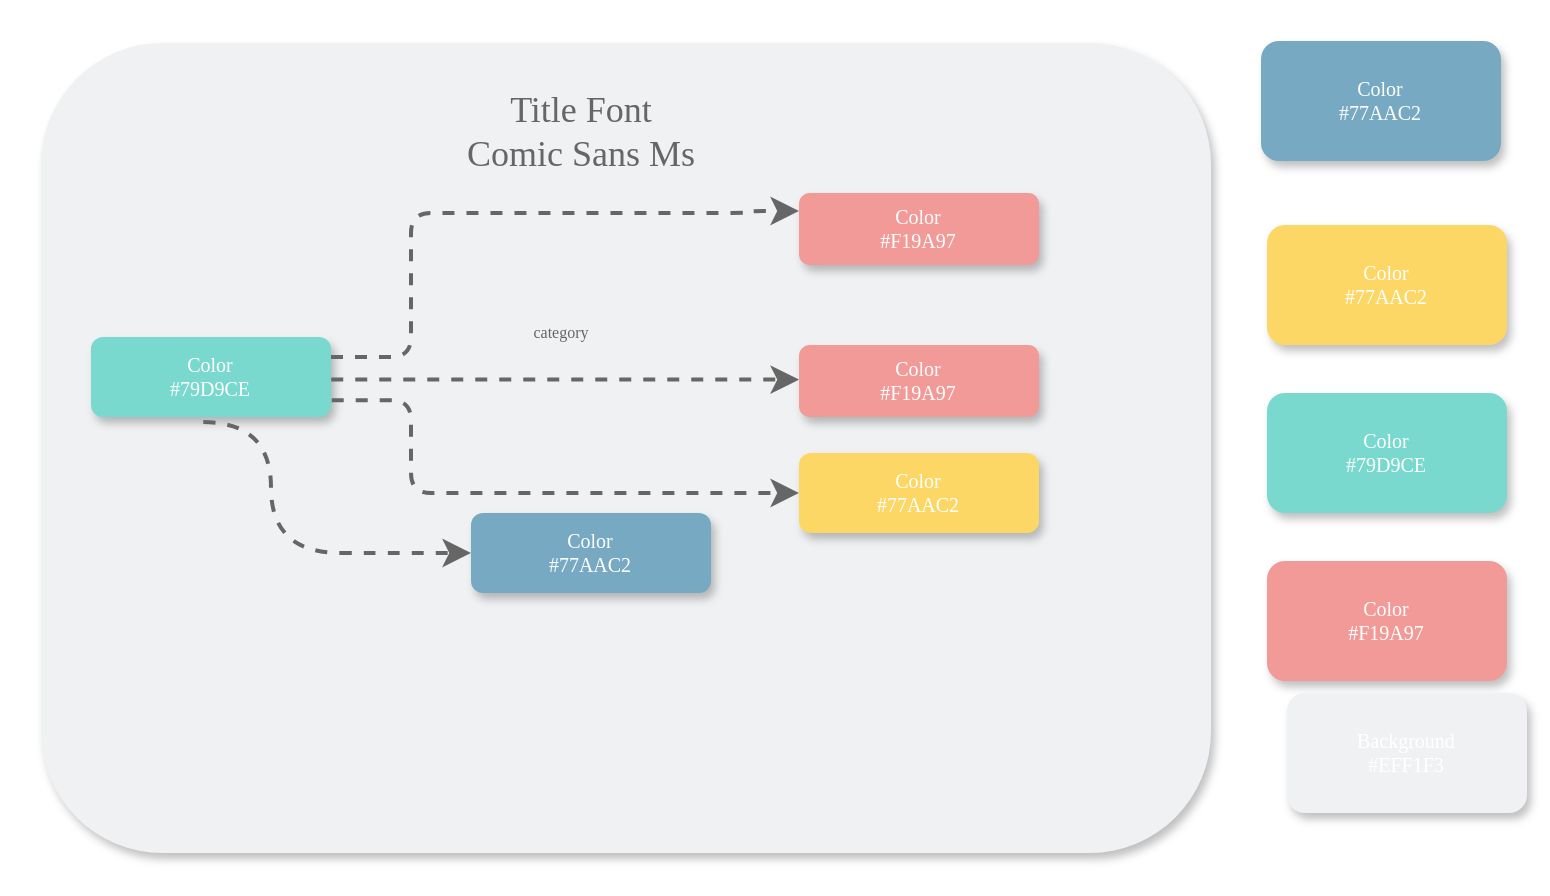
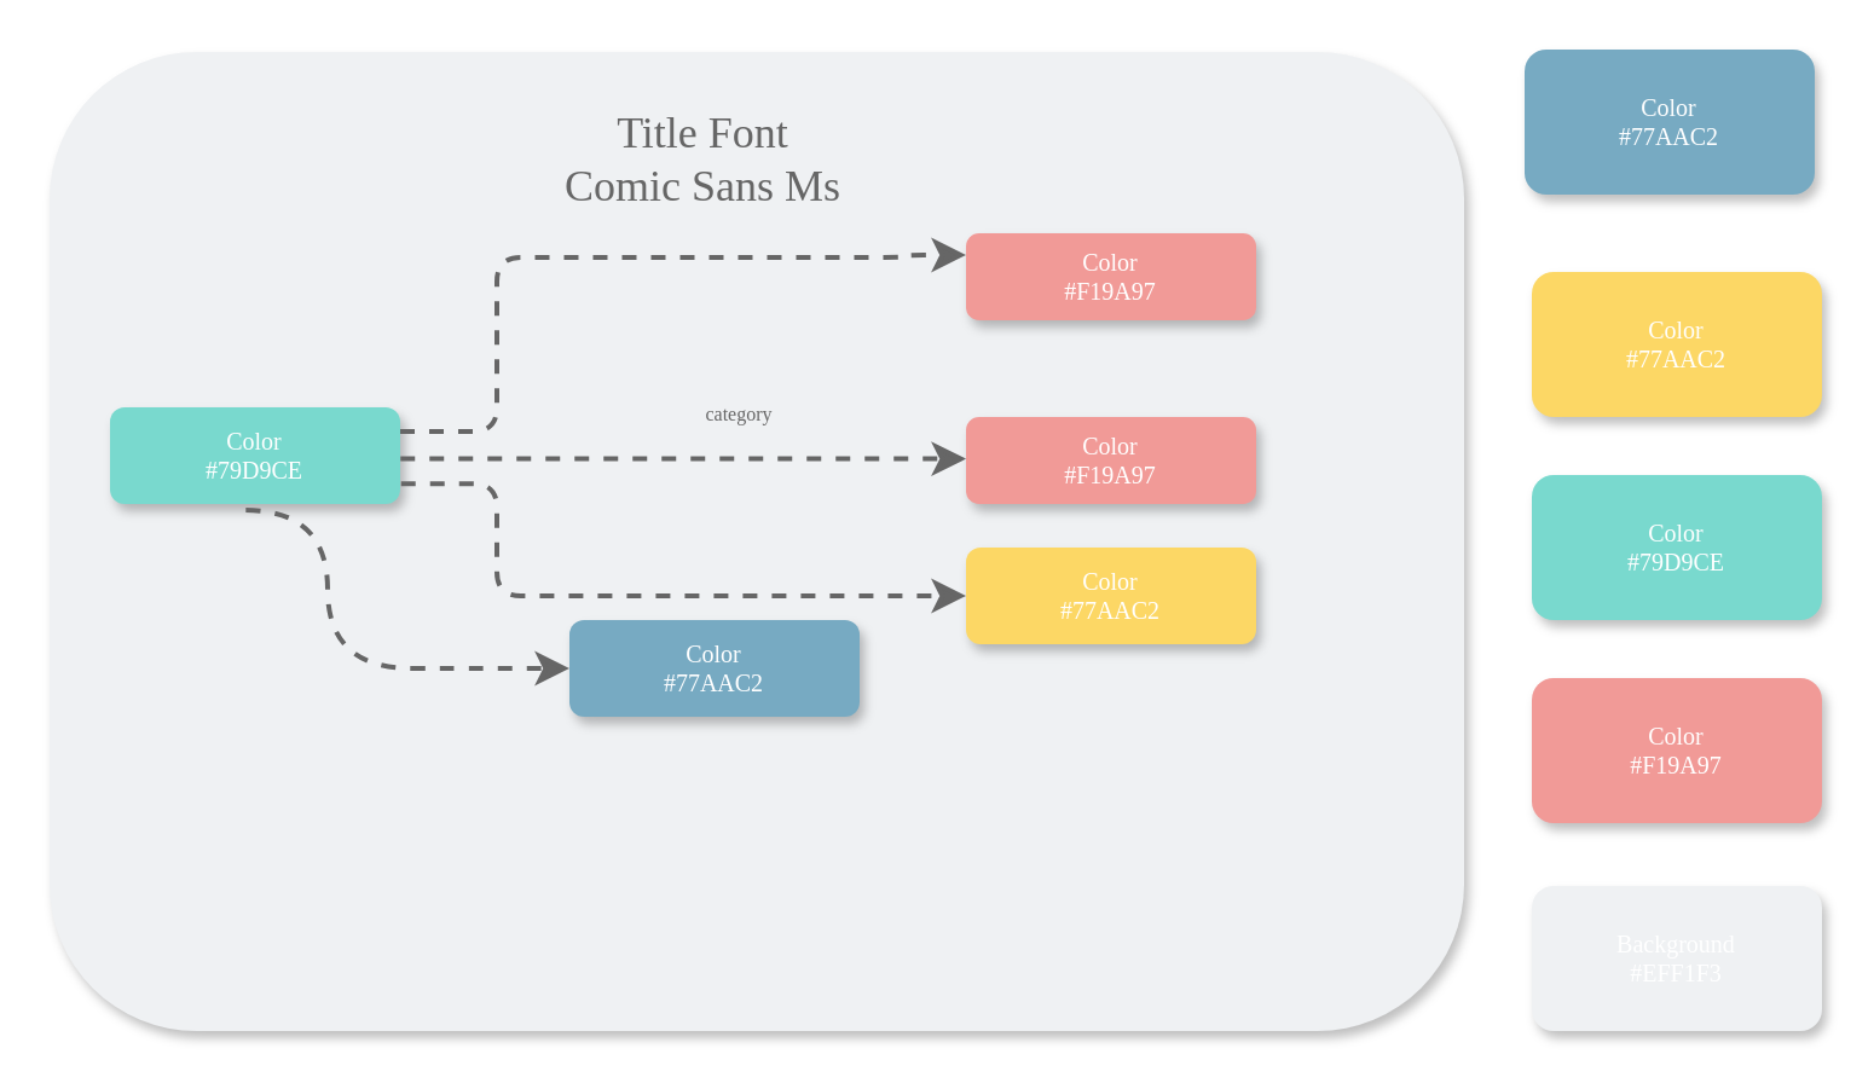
- <mxCell id="16" value="category" style="text;html=1;align=center;verticalAlign=middle;resizable=0;points=[];autosize=1;strokeColor=none;fillColor=none;fontSize=8;fontFamily=Lucida Console;fontColor=#666666;" vertex="1" parent="1"><mxGeometry x="240" y="151" width="80" height="30" as="geometry" /></mxCell>
+ <mxCell id="16" value="category" style="text;html=1;align=center;verticalAlign=middle;resizable=0;points=[];autosize=1;strokeColor=none;fillColor=none;fontSize=8;fontFamily=Lucida Console;fontColor=#666666;" vertex="1" parent="1"><mxGeometry x="265" y="156" width="80" height="30" as="geometry" /></mxCell>
- <mxCell id="8" value="Background&lt;br style=&quot;font-size: 10px;&quot;&gt;#EFF1F3" style="rounded=1;whiteSpace=wrap;html=1;shadow=1;strokeColor=none;fillColor=#EFF1F3;fontFamily=Lucida Console;fontColor=#FFFFFF;fontSize=10;" vertex="1" parent="1"><mxGeometry x="643" y="346" width="120" height="60" as="geometry" /></mxCell>
+ <mxCell id="8" value="Background&lt;br style=&quot;font-size: 10px;&quot;&gt;#EFF1F3" style="rounded=1;whiteSpace=wrap;html=1;shadow=1;strokeColor=none;fillColor=#EFF1F3;fontFamily=Lucida Console;fontColor=#FFFFFF;fontSize=10;" vertex="1" parent="1"><mxGeometry x="633" y="366" width="120" height="60" as="geometry" /></mxCell>
